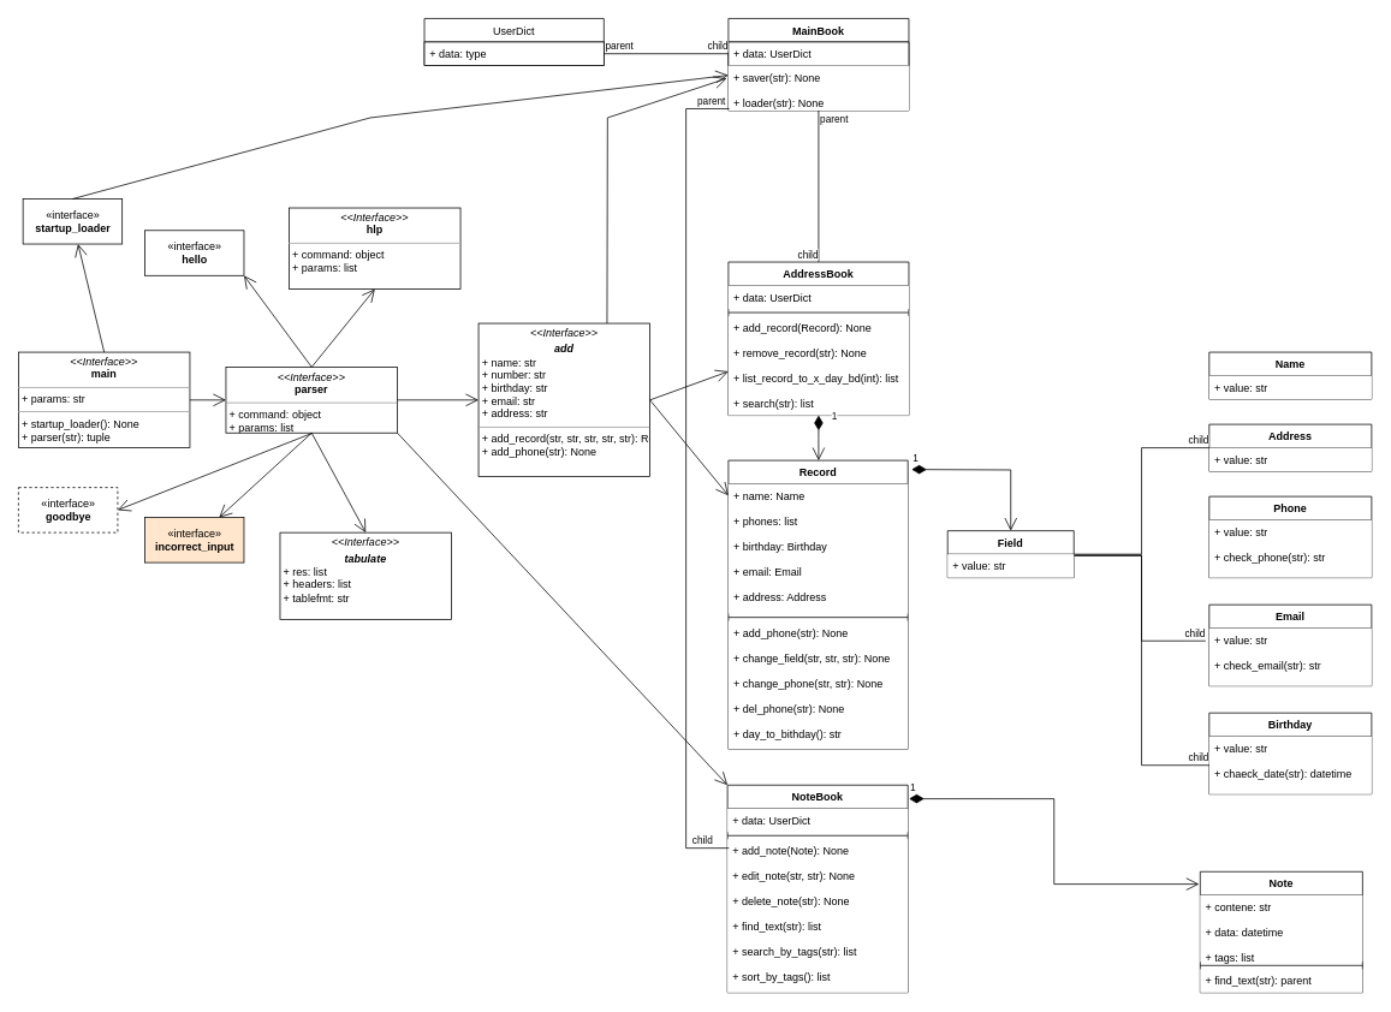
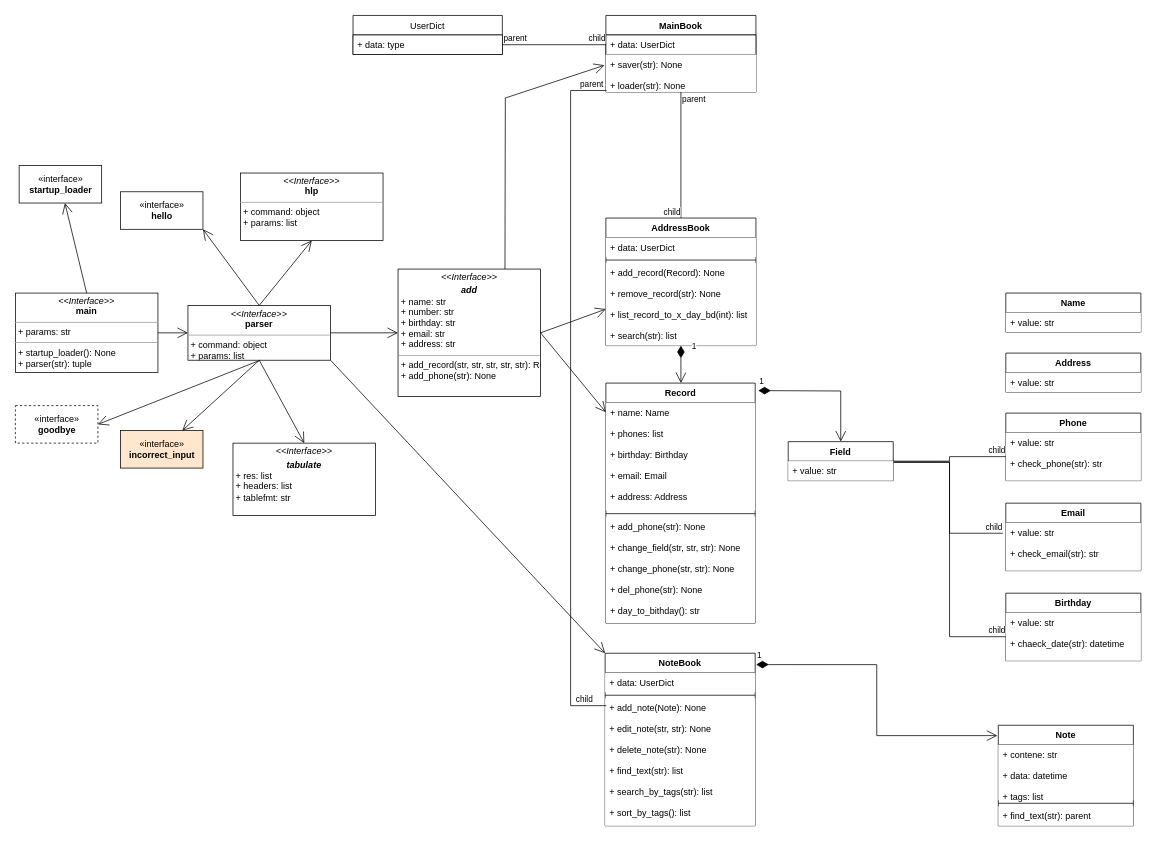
- <mxCell id="49" value="" style="endArrow=open;endFill=1;endSize=12;html=1;rounded=0;strokeWidth=1;exitX=0.5;exitY=0;exitDx=0;exitDy=0;" parent="1" source="32" target="6" edge="1"><mxGeometry width="160" relative="1" as="geometry"><mxPoint x="710" y="542" as="sourcePoint" /><mxPoint x="870" y="717" as="targetPoint" /><Array as="points"><mxPoint x="410" y="130" /></Array></mxGeometry></mxCell>
- <mxCell id="68" value="" style="endArrow=none;html=1;edgeStyle=orthogonalEdgeStyle;rounded=0;strokeWidth=1;entryX=0;entryY=0.5;entryDx=0;entryDy=0;exitX=1;exitY=0.5;exitDx=0;exitDy=0;" edge="1" parent="1" source="51" target="21"><mxGeometry relative="1" as="geometry"><mxPoint x="820" y="740" as="sourcePoint" /><mxPoint x="980" y="740" as="targetPoint" /></mxGeometry></mxCell>
- <mxCell id="69" value="child" style="edgeLabel;resizable=0;html=1;align=right;verticalAlign=bottom;strokeColor=default;fillColor=default;" connectable="0" vertex="1" parent="68"><mxGeometry x="1" relative="1" as="geometry" /></mxCell>
+ <mxCell id="70" value="" style="endArrow=none;html=1;edgeStyle=orthogonalEdgeStyle;rounded=0;strokeWidth=1;exitX=1;exitY=0.5;exitDx=0;exitDy=0;entryX=0;entryY=0.5;entryDx=0;entryDy=0;" edge="1" parent="1" source="51" target="16"><mxGeometry relative="1" as="geometry"><mxPoint x="1420" y="740" as="sourcePoint" /><mxPoint x="1580" y="740" as="targetPoint" /></mxGeometry></mxCell>
+ <mxCell id="71" value="child" style="edgeLabel;resizable=0;html=1;align=right;verticalAlign=bottom;strokeColor=default;fillColor=default;" connectable="0" vertex="1" parent="70"><mxGeometry x="1" relative="1" as="geometry" /></mxCell>
